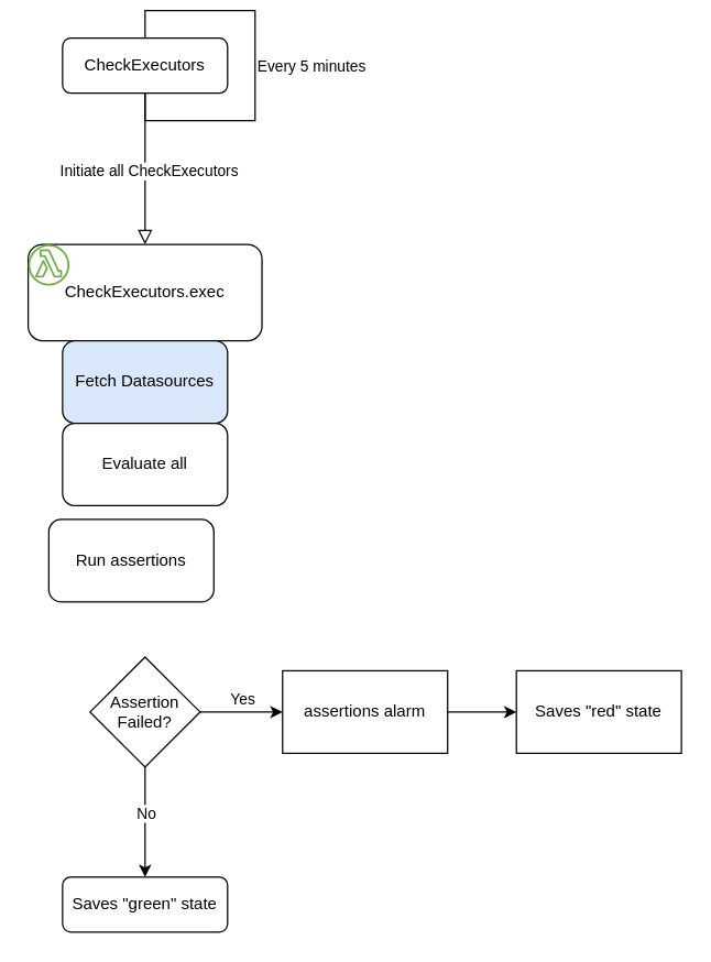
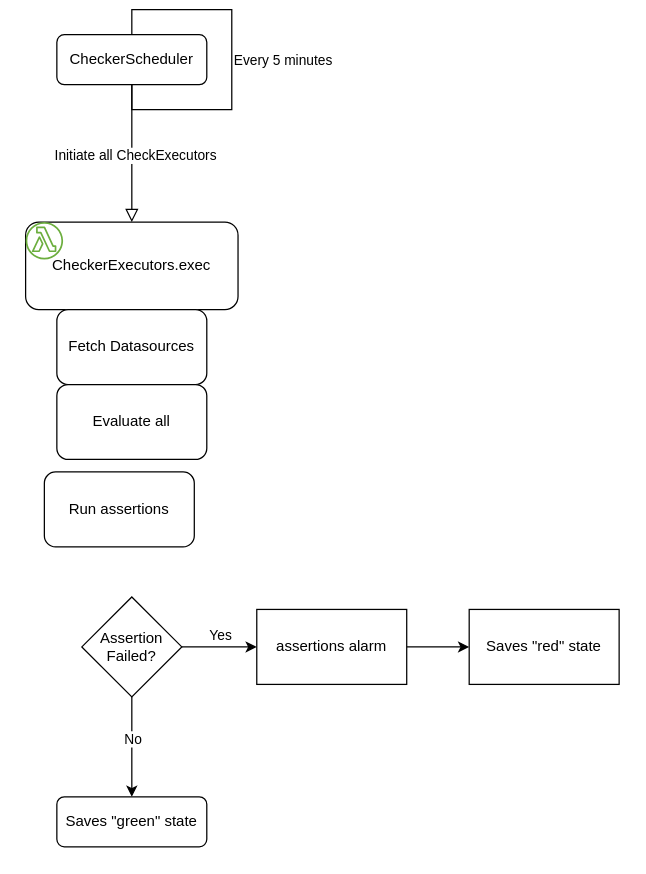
- <mxCell id="6" value="CheckExecutors" style="rounded=1;whiteSpace=wrap;html=1;fontSize=12;glass=0;strokeWidth=1;shadow=0;" parent="1" vertex="1"><mxGeometry x="45" y="20" width="120" height="40" as="geometry" /></mxCell>
+ <mxCell id="6" value="CheckerScheduler" style="rounded=1;whiteSpace=wrap;html=1;fontSize=12;glass=0;strokeWidth=1;shadow=0;" parent="1" vertex="1"><mxGeometry x="45" y="20" width="120" height="40" as="geometry" /></mxCell>
- <mxCell id="8" value="CheckExecutors.exec" style="rounded=1;whiteSpace=wrap;html=1;" vertex="1" parent="1"><mxGeometry x="20" y="170" width="170" height="70" as="geometry" /></mxCell>
+ <mxCell id="8" value="CheckerExecutors.exec" style="rounded=1;whiteSpace=wrap;html=1;" vertex="1" parent="1"><mxGeometry x="20" y="170" width="170" height="70" as="geometry" /></mxCell>
- <mxCell id="19" value="Fetch Datasources" style="rounded=1;whiteSpace=wrap;html=1;fillColor=#dae8fc;" vertex="1" parent="1"><mxGeometry x="45" y="240" width="120" height="60" as="geometry" /></mxCell>
+ <mxCell id="19" value="Fetch Datasources" style="rounded=1;whiteSpace=wrap;html=1;" vertex="1" parent="1"><mxGeometry x="45" y="240" width="120" height="60" as="geometry" /></mxCell>
